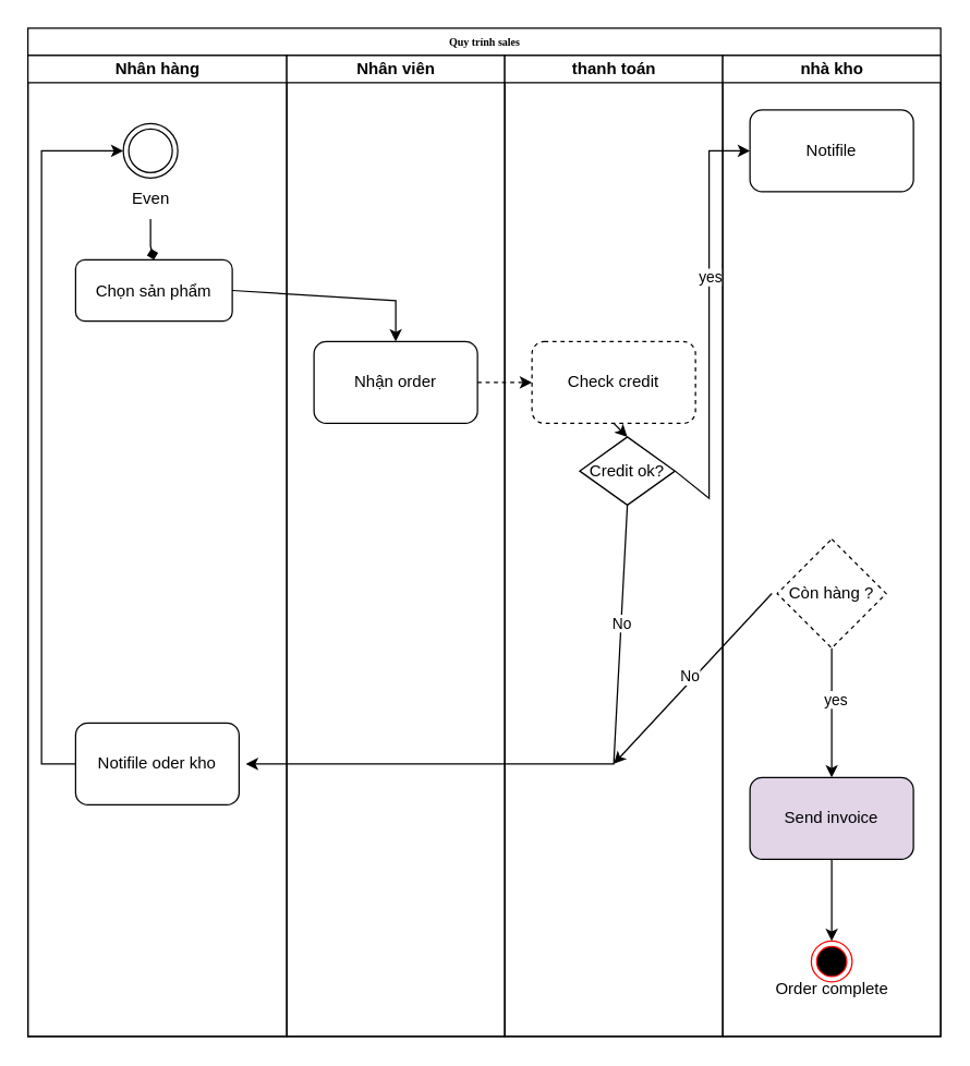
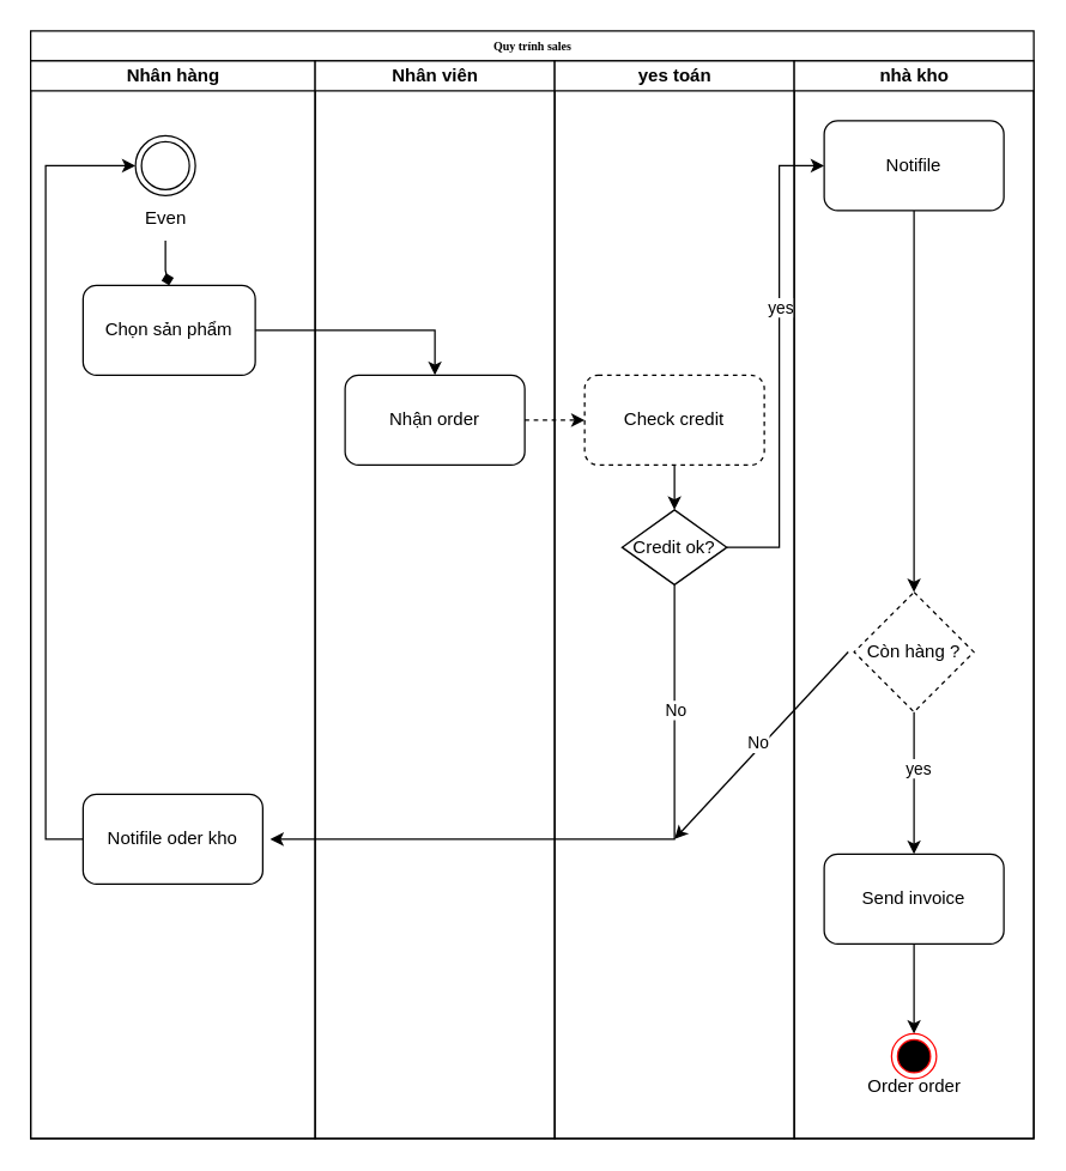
- <mxCell id="13" value="thanh toán" style="swimlane;html=1;startSize=20;" parent="2" vertex="1"><mxGeometry x="350" y="20" width="160" height="720" as="geometry" /></mxCell>
+ <mxCell id="13" value="yes toán" style="swimlane;html=1;startSize=20;" parent="2" vertex="1"><mxGeometry x="350" y="20" width="160" height="720" as="geometry" /></mxCell>
- <mxCell id="6" value="Chọn sản phẩm" style="rounded=1;whiteSpace=wrap;html=1;flipH=0;flipV=1;" vertex="1" parent="4"><mxGeometry x="35" y="150" width="115" height="45" as="geometry" /></mxCell>
+ <mxCell id="6" value="Chọn sản phẩm" style="rounded=1;whiteSpace=wrap;html=1;flipH=0;flipV=1;" vertex="1" parent="4"><mxGeometry x="35" y="150" width="115" height="60" as="geometry" /></mxCell>
+ <mxCell id="25" value="" style="endArrow=classic;html=1;rounded=0;entryX=0.5;entryY=0;entryDx=0;entryDy=0;exitX=0.5;exitY=1;exitDx=0;exitDy=0;" edge="1" parent="22" source="23" target="24"><mxGeometry width="50" height="50" relative="1" as="geometry"><mxPoint x="-230" y="230" as="sourcePoint" /><mxPoint x="-180" y="180" as="targetPoint" /></mxGeometry></mxCell>
- <mxCell id="15" value="Credit ok?" style="rhombus;whiteSpace=wrap;html=1;" vertex="1" parent="13"><mxGeometry x="55" y="280" width="70" height="50" as="geometry" /></mxCell>
+ <mxCell id="15" value="Credit ok?" style="rhombus;whiteSpace=wrap;html=1;" vertex="1" parent="13"><mxGeometry x="45" y="300" width="70" height="50" as="geometry" /></mxCell>
- <mxCell id="30" value="Send invoice" style="rounded=1;whiteSpace=wrap;html=1;fillColor=#e1d5e7;" vertex="1" parent="22"><mxGeometry x="20" y="530" width="120" height="60" as="geometry" /></mxCell>
+ <mxCell id="30" value="Send invoice" style="rounded=1;whiteSpace=wrap;html=1;" vertex="1" parent="22"><mxGeometry x="20" y="530" width="120" height="60" as="geometry" /></mxCell>
- <mxCell id="27" value="Order complete" style="text;html=1;align=center;verticalAlign=middle;resizable=0;points=[];autosize=1;strokeColor=none;fillColor=none;" vertex="1" parent="22"><mxGeometry x="25" y="670" width="110" height="30" as="geometry" /></mxCell>
+ <mxCell id="27" value="Order order" style="text;html=1;align=center;verticalAlign=middle;resizable=0;points=[];autosize=1;strokeColor=none;fillColor=none;" vertex="1" parent="22"><mxGeometry x="25" y="670" width="110" height="30" as="geometry" /></mxCell>
